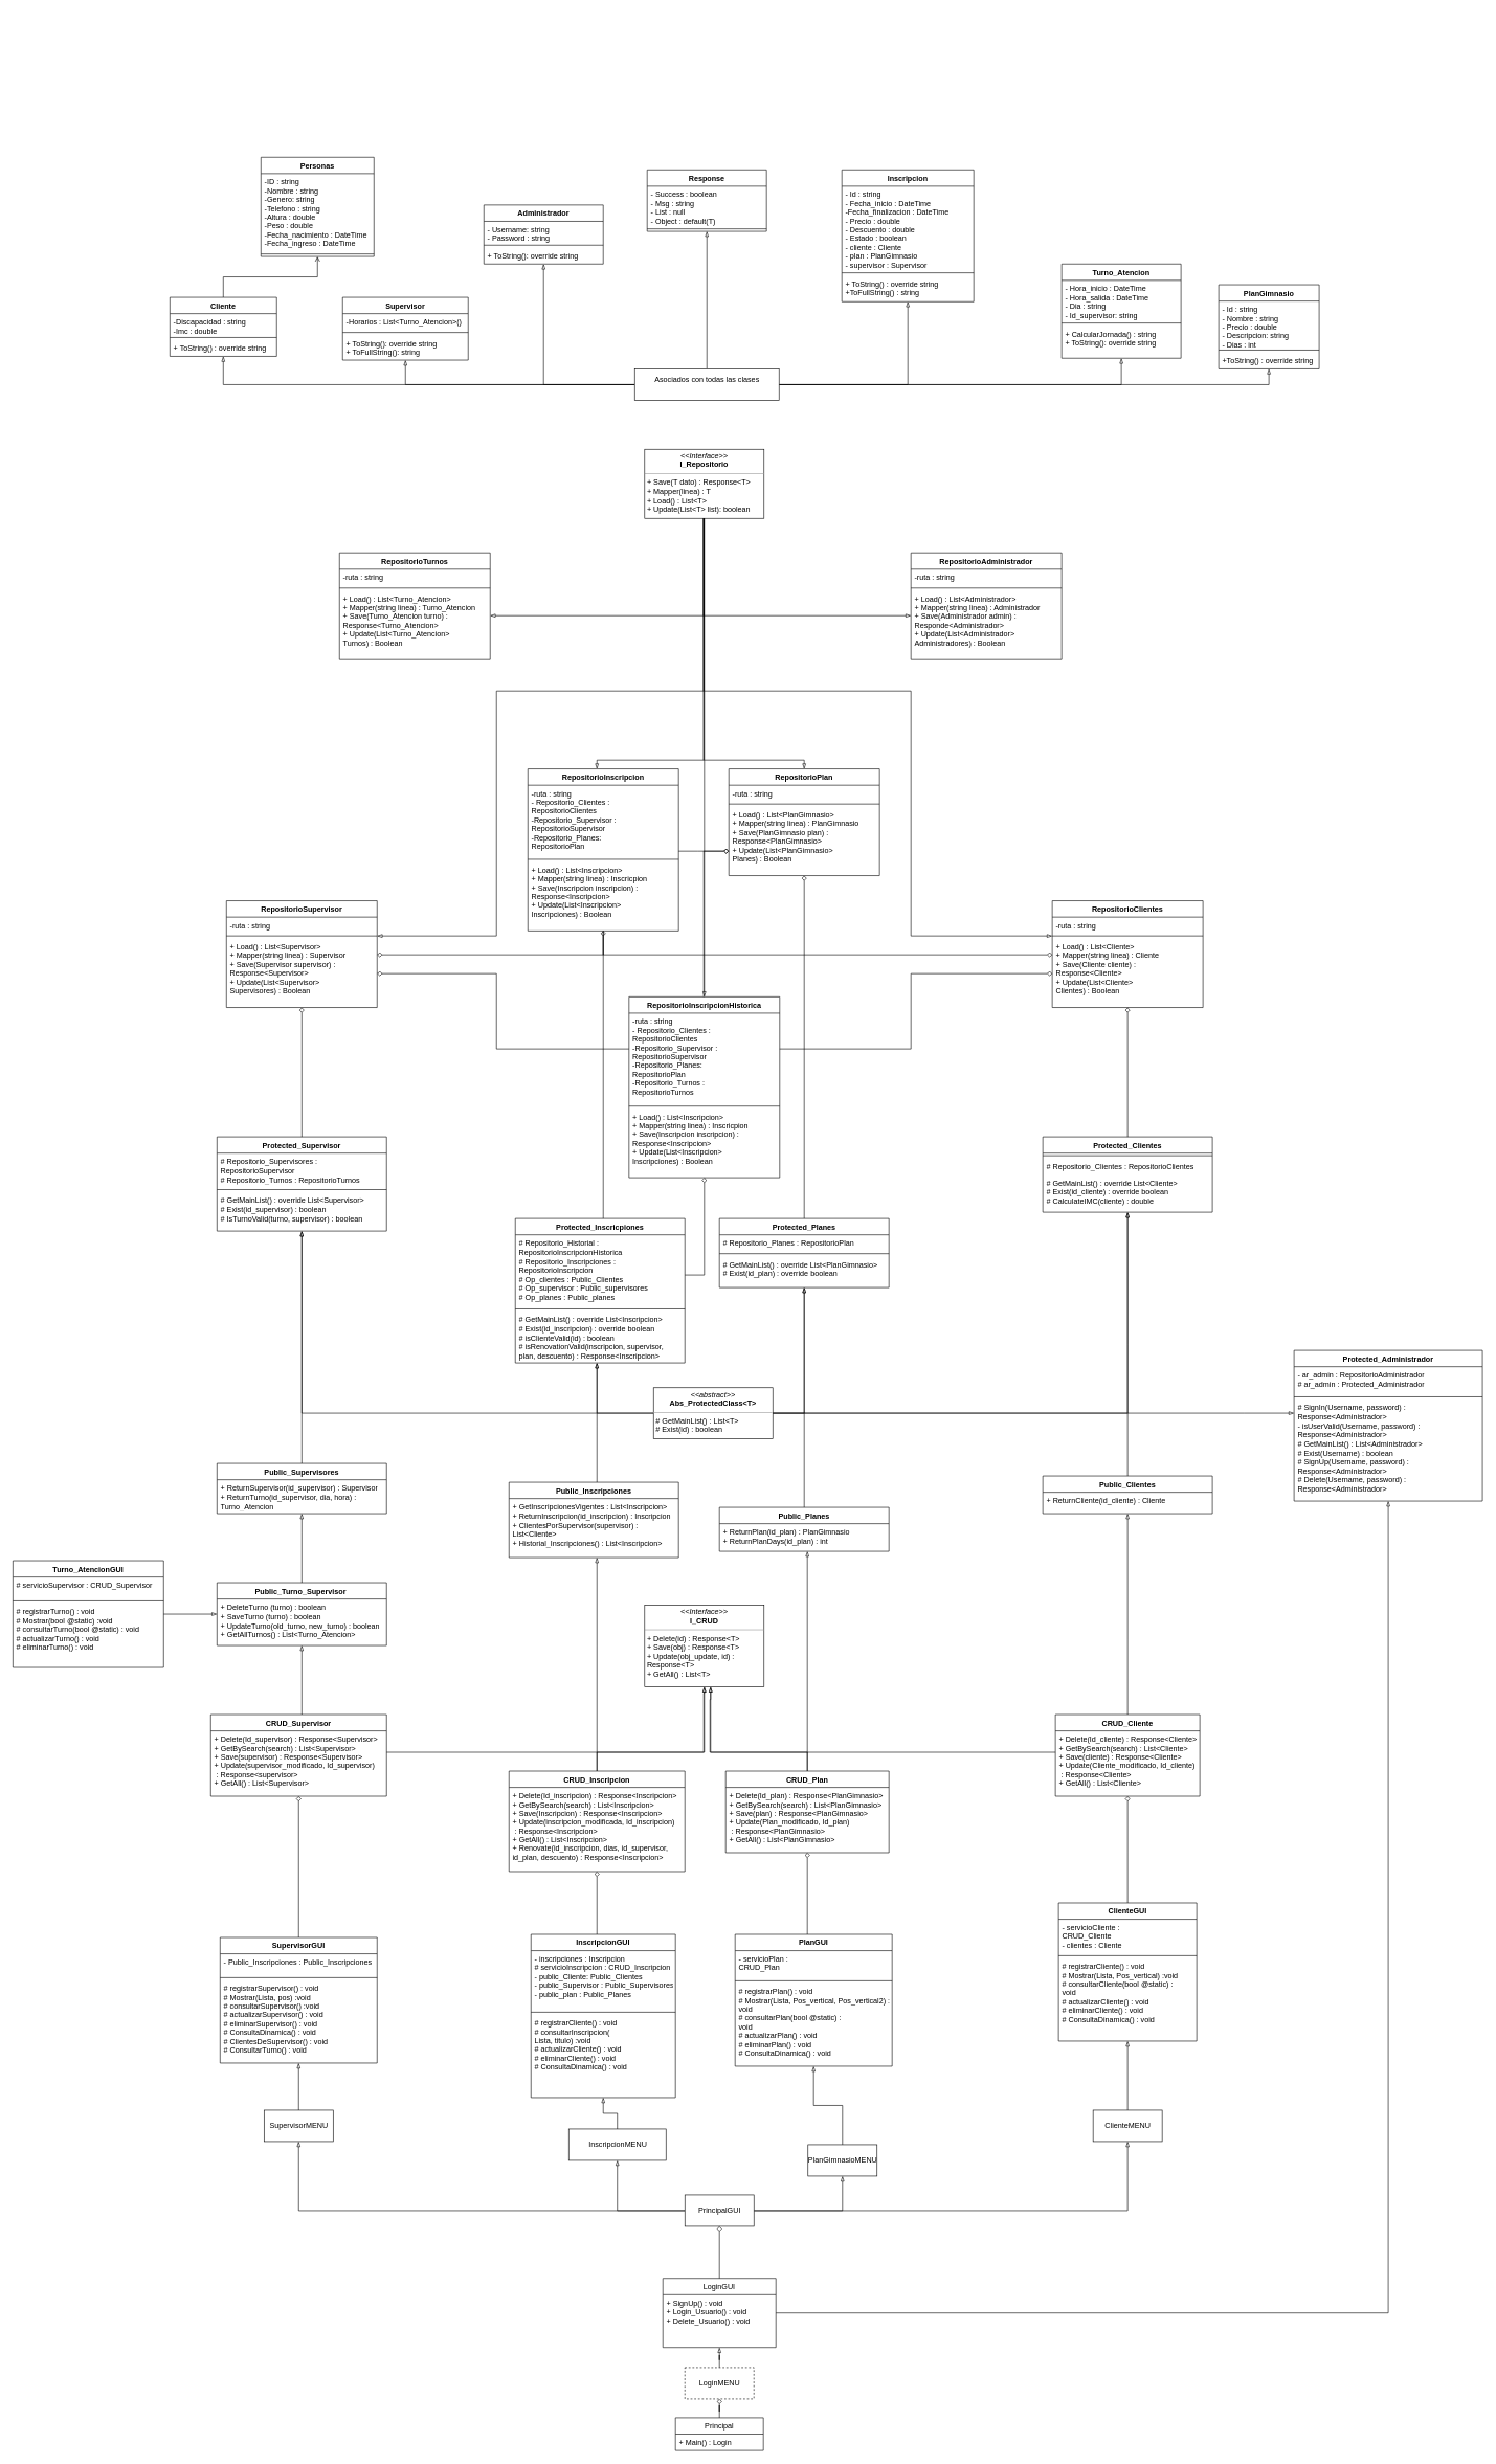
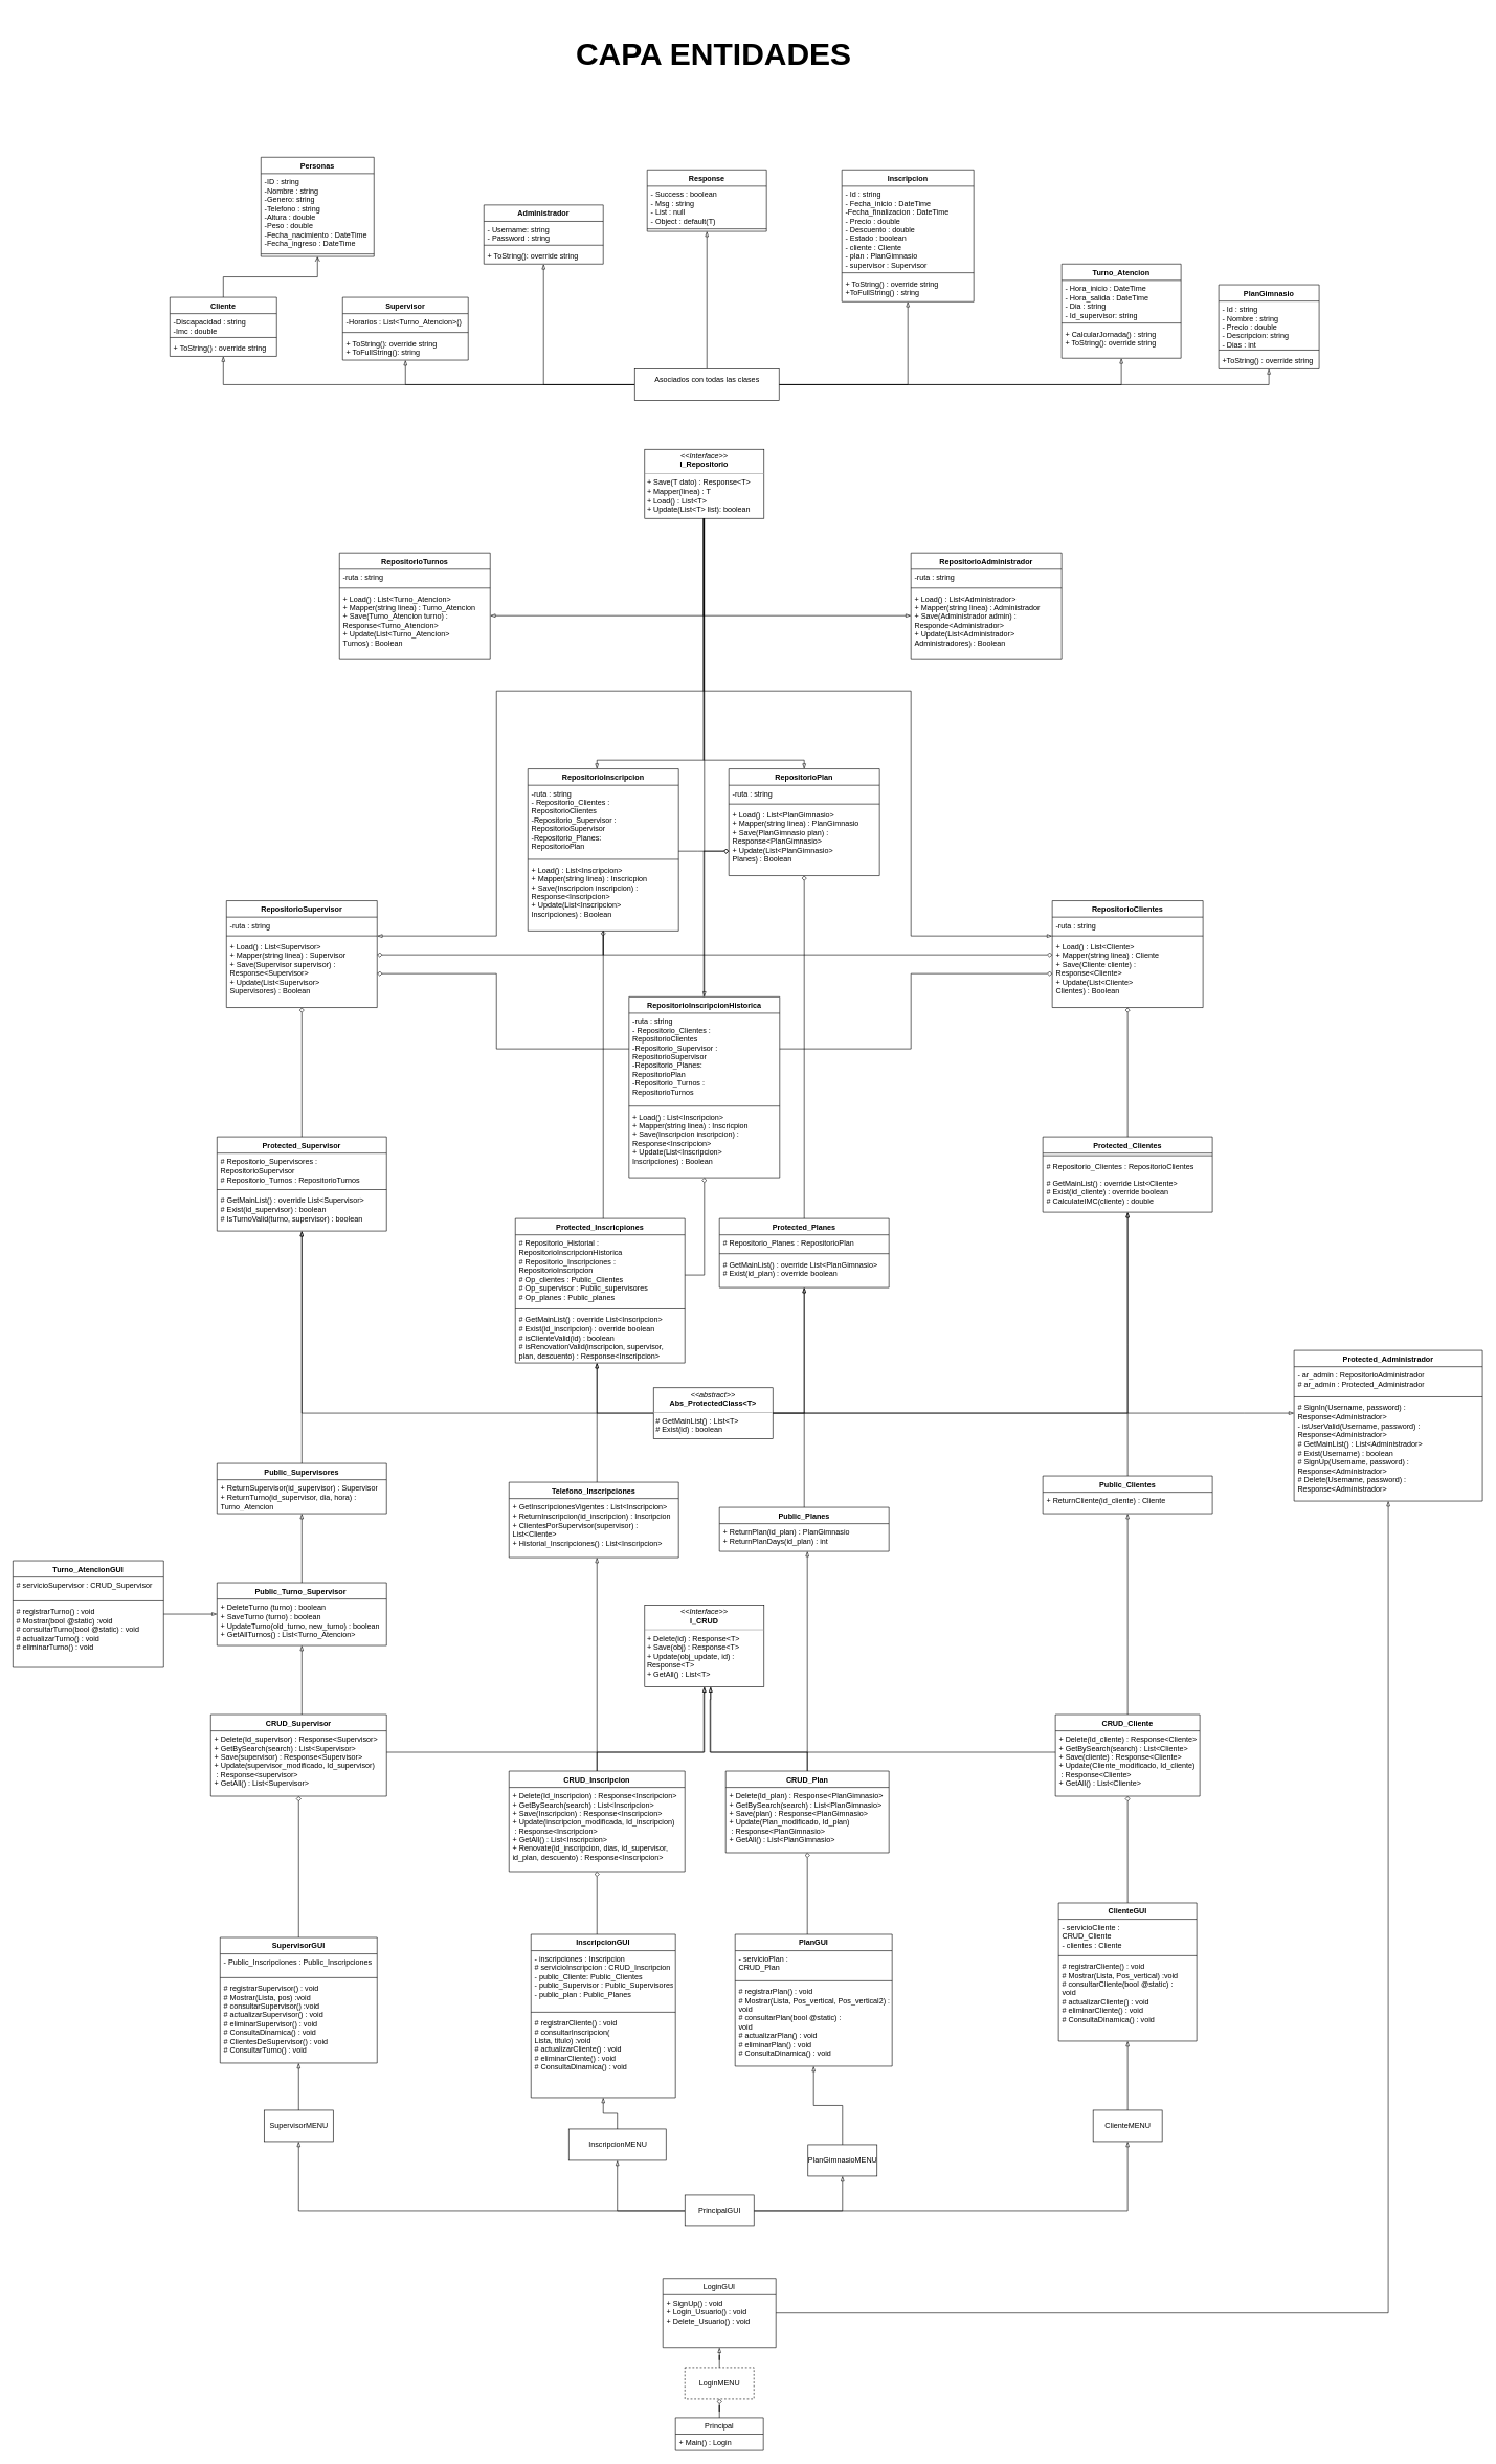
+ <mxCell id="34" value="CAPA ENTIDADES" style="text;align=center;fontStyle=1;verticalAlign=middle;spacingLeft=3;spacingRight=3;strokeColor=none;rotatable=0;points=[[0,0.5],[1,0.5]];portConstraint=eastwest;fontSize=50;" parent="1" vertex="1"><mxGeometry x="921" y="20" width="430" height="120" as="geometry" /></mxCell>
- <mxCell id="110" value="Public_Inscripciones&lt;br&gt;" style="swimlane;fontStyle=1;align=center;verticalAlign=top;childLayout=stackLayout;horizontal=1;startSize=26;horizontalStack=0;resizeParent=1;resizeParentMax=0;resizeLast=0;collapsible=1;marginBottom=0;whiteSpace=wrap;html=1;" parent="1" vertex="1"><mxGeometry x="810" y="2360" width="270" height="120" as="geometry" /></mxCell>
+ <mxCell id="110" value="Telefono_Inscripciones&lt;br&gt;" style="swimlane;fontStyle=1;align=center;verticalAlign=top;childLayout=stackLayout;horizontal=1;startSize=26;horizontalStack=0;resizeParent=1;resizeParentMax=0;resizeLast=0;collapsible=1;marginBottom=0;whiteSpace=wrap;html=1;" parent="1" vertex="1"><mxGeometry x="810" y="2360" width="270" height="120" as="geometry" /></mxCell>
- <mxCell id="127" style="edgeStyle=orthogonalEdgeStyle;rounded=0;orthogonalLoop=1;jettySize=auto;html=1;endArrow=diamond;endFill=0;" edge="1" parent="1" source="128" target="68"><mxGeometry relative="1" as="geometry" /></mxCell>
